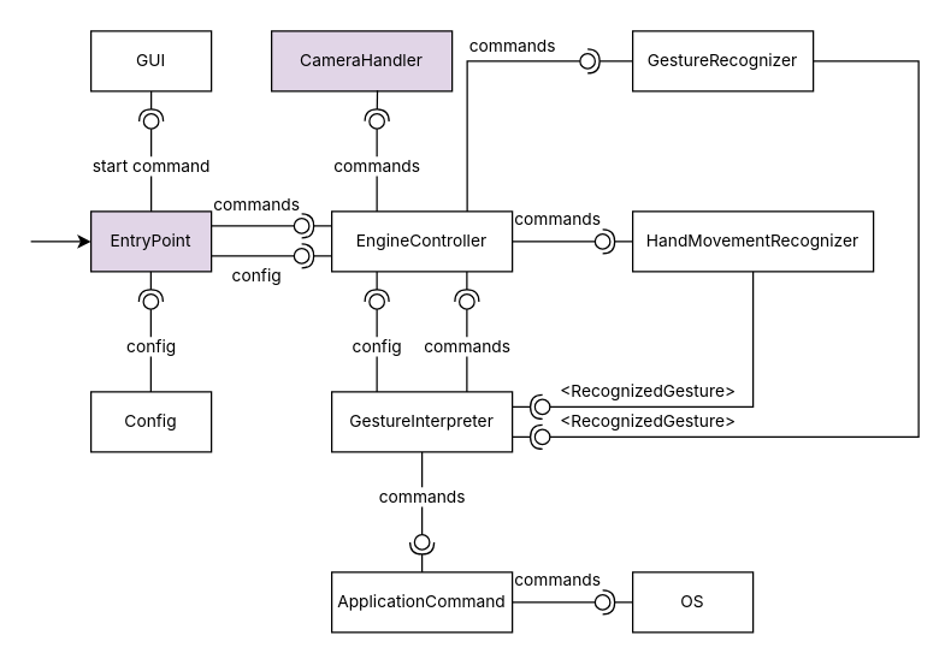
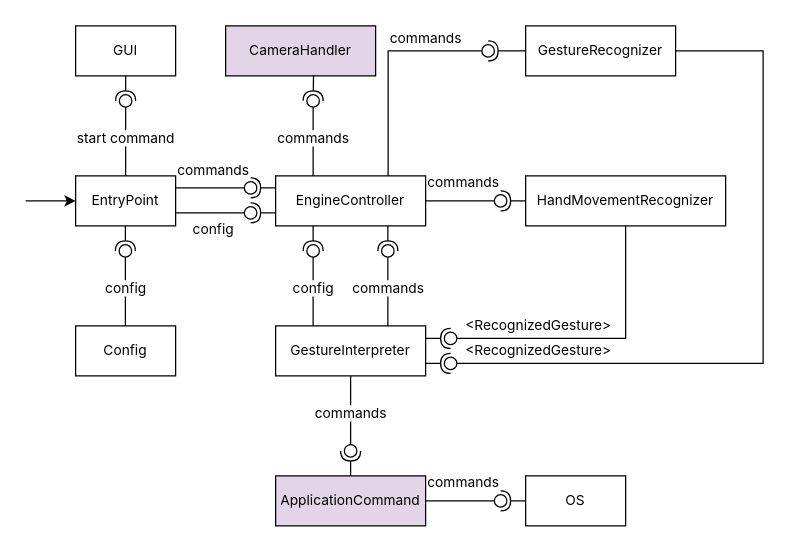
- <mxCell id="2" value="&lt;div style=&quot;font-size: 11px;&quot;&gt;EntryPoint&lt;/div&gt;" style="rounded=0;whiteSpace=wrap;html=1;fontFamily=Inter;fontSource=https%3A%2F%2Ffonts.googleapis.com%2Fcss%3Ffamily%3DInter;fontSize=11;fillColor=#e1d5e7;" parent="1" vertex="1"><mxGeometry x="60" y="140" width="80" height="40" as="geometry" /></mxCell>
+ <mxCell id="2" value="&lt;div style=&quot;font-size: 11px;&quot;&gt;EntryPoint&lt;/div&gt;" style="rounded=0;whiteSpace=wrap;html=1;fontFamily=Inter;fontSource=https%3A%2F%2Ffonts.googleapis.com%2Fcss%3Ffamily%3DInter;fontSize=11;" parent="1" vertex="1"><mxGeometry x="60" y="140" width="80" height="40" as="geometry" /></mxCell>
- <mxCell id="34" value="ApplicationCommand" style="rounded=0;whiteSpace=wrap;html=1;fontFamily=Inter;fontSource=https%3A%2F%2Ffonts.googleapis.com%2Fcss%3Ffamily%3DInter;fontSize=11;" parent="1" vertex="1"><mxGeometry x="220" y="380" width="120" height="40" as="geometry" /></mxCell>
+ <mxCell id="34" value="ApplicationCommand" style="rounded=0;whiteSpace=wrap;html=1;fontFamily=Inter;fontSource=https%3A%2F%2Ffonts.googleapis.com%2Fcss%3Ffamily%3DInter;fontSize=11;fillColor=#e1d5e7;" parent="1" vertex="1"><mxGeometry x="220" y="380" width="120" height="40" as="geometry" /></mxCell>
